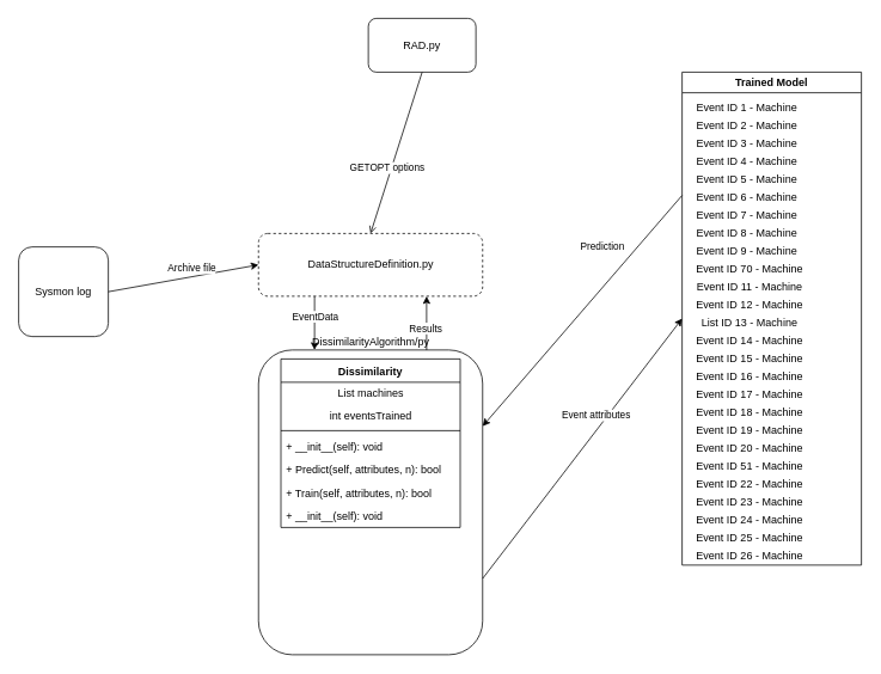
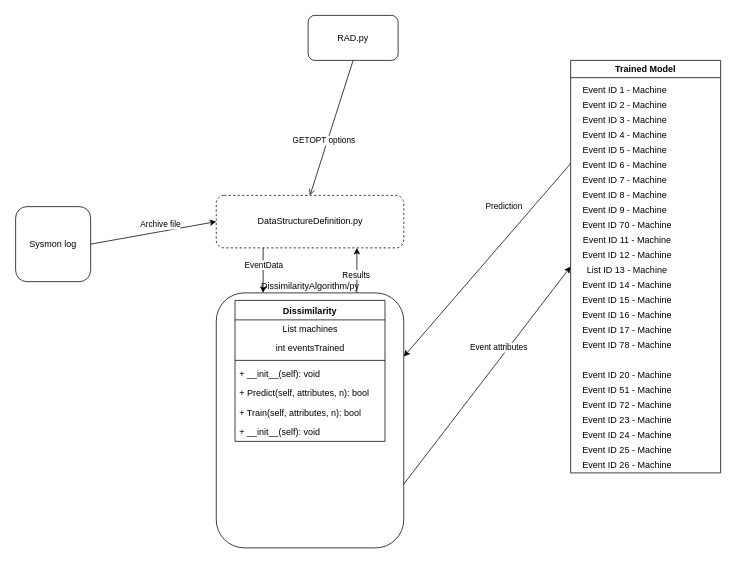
- <mxCell id="32" value="Event ID 18 - Machine" style="text;html=1;align=center;verticalAlign=middle;resizable=0;points=[];autosize=1;strokeColor=none;fillColor=none;" parent="14" vertex="1"><mxGeometry x="10" y="370" width="130" height="20" as="geometry" /></mxCell>
+ <mxCell id="32" value="Event ID 78 - Machine" style="text;html=1;align=center;verticalAlign=middle;resizable=0;points=[];autosize=1;strokeColor=none;fillColor=none;" parent="14" vertex="1"><mxGeometry x="10" y="370" width="130" height="20" as="geometry" /></mxCell>
- <mxCell id="33" value="Event ID 19 - Machine" style="text;html=1;align=center;verticalAlign=middle;resizable=0;points=[];autosize=1;strokeColor=none;fillColor=none;" parent="14" vertex="1"><mxGeometry x="10" y="390" width="130" height="20" as="geometry" /></mxCell>
- <mxCell id="36" value="Event ID 22 - Machine" style="text;html=1;align=center;verticalAlign=middle;resizable=0;points=[];autosize=1;strokeColor=none;fillColor=none;" parent="14" vertex="1"><mxGeometry x="10" y="450" width="130" height="20" as="geometry" /></mxCell>
+ <mxCell id="36" value="Event ID 72 - Machine" style="text;html=1;align=center;verticalAlign=middle;resizable=0;points=[];autosize=1;strokeColor=none;fillColor=none;" parent="14" vertex="1"><mxGeometry x="10" y="450" width="130" height="20" as="geometry" /></mxCell>
